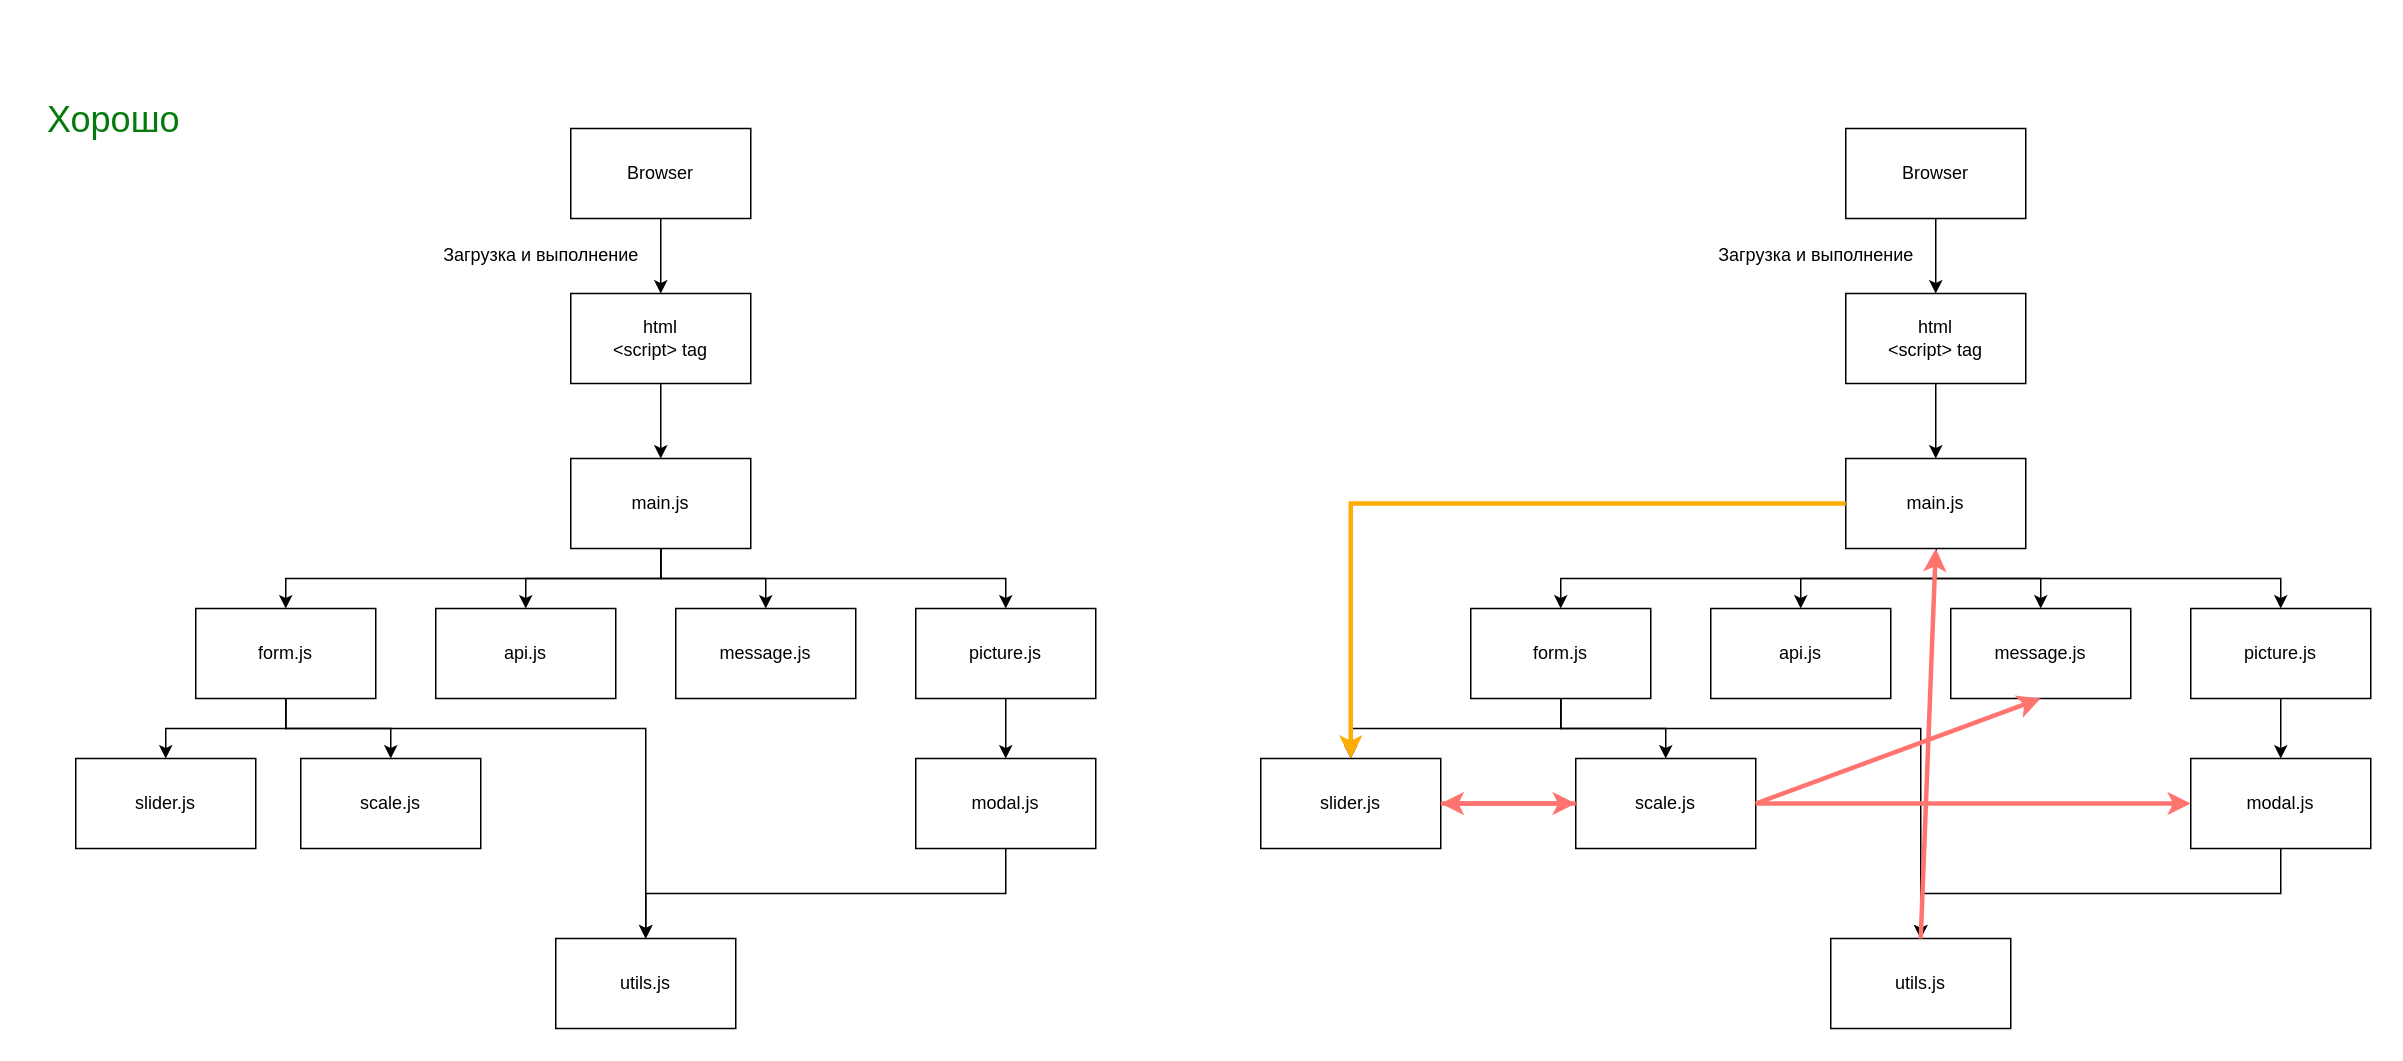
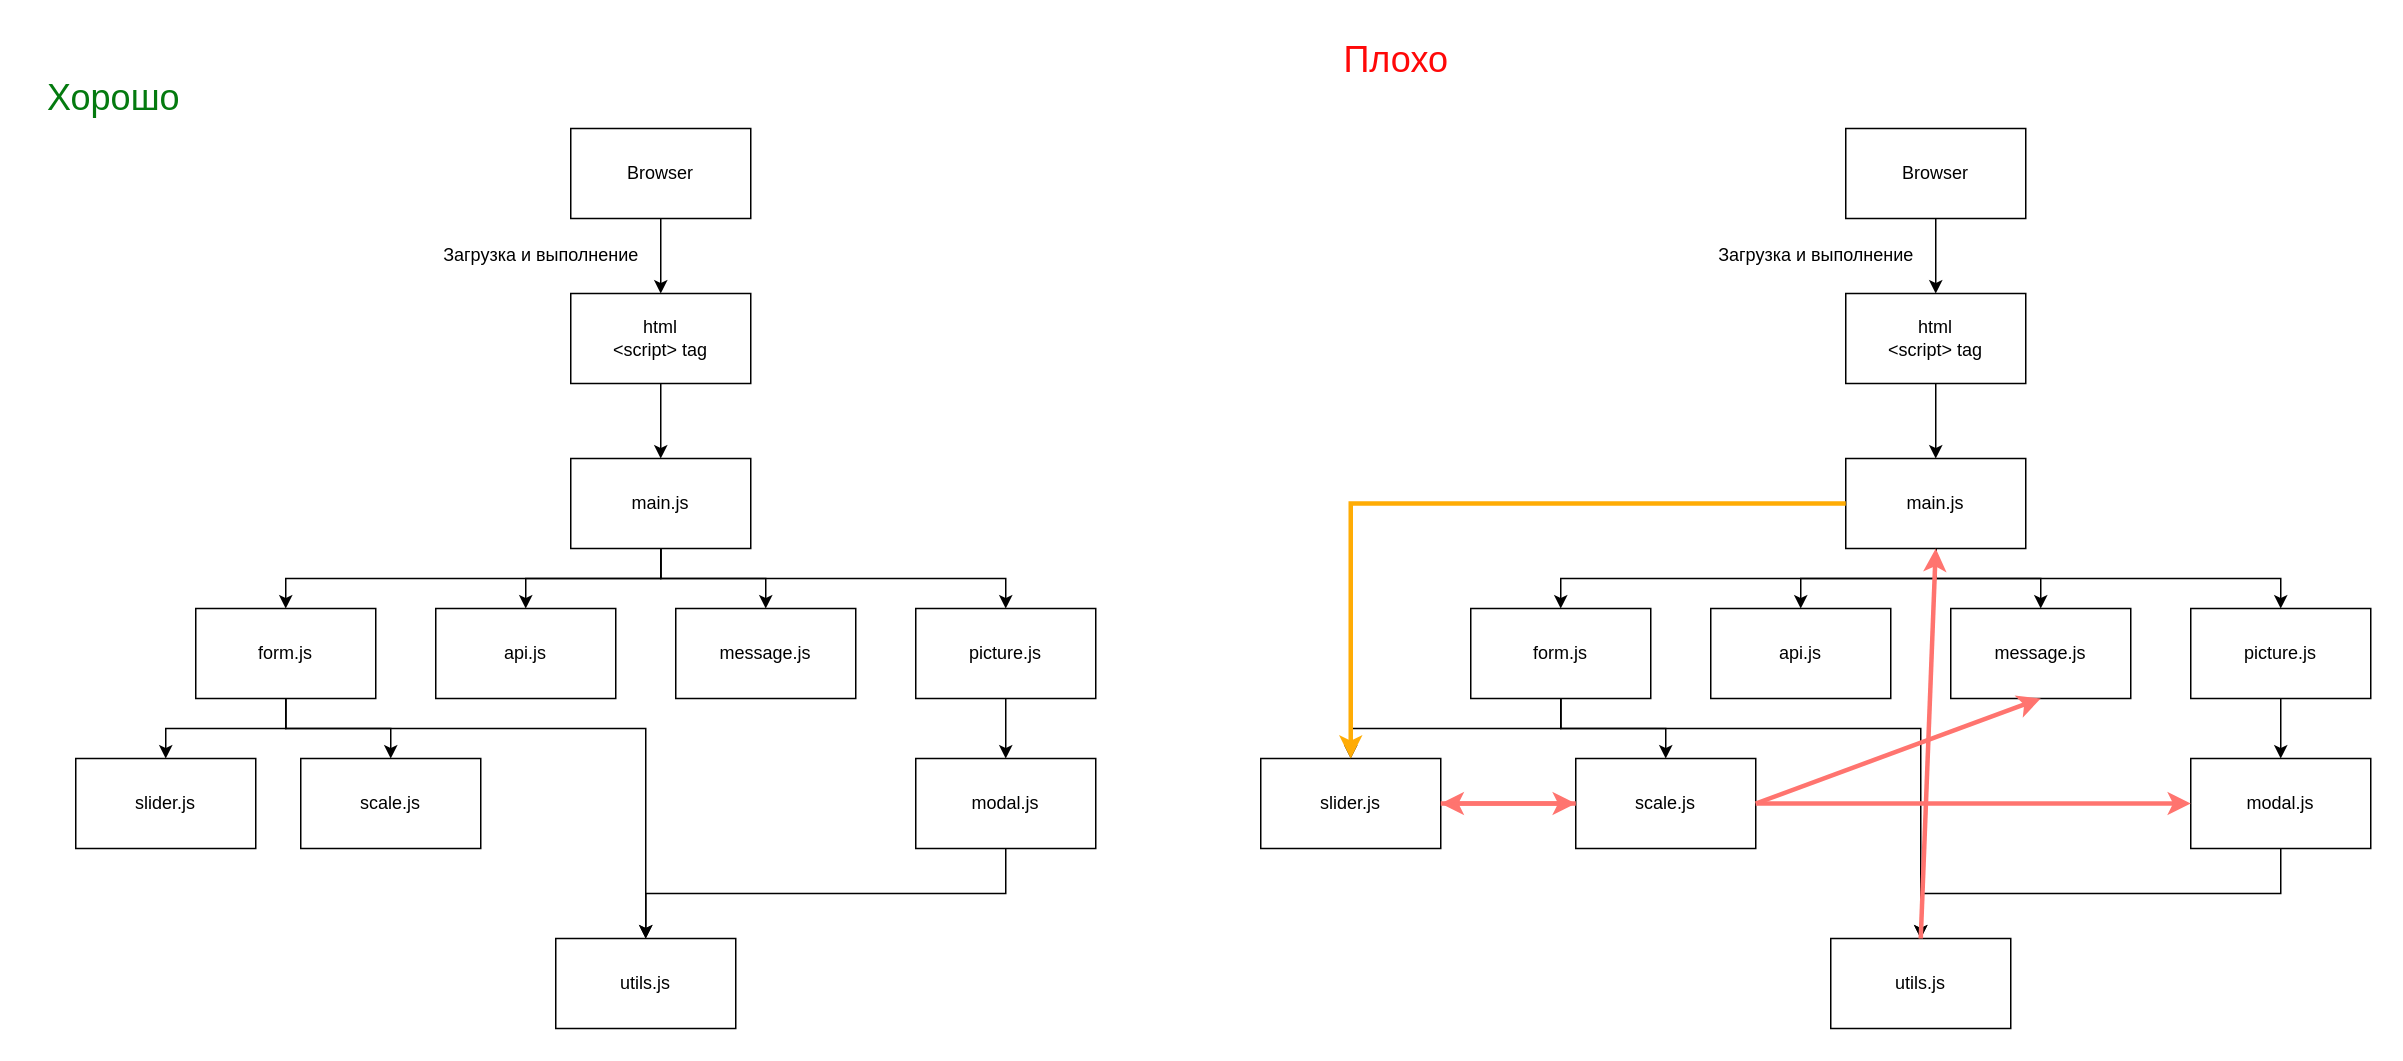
+ <mxCell id="54" value="Плохо" style="text;html=1;align=center;verticalAlign=middle;resizable=0;points=[];autosize=1;strokeColor=none;fillColor=none;fontSize=24;fontColor=#FF0808;" vertex="1" parent="1"><mxGeometry x="885" y="20" width="90" height="40" as="geometry" /></mxCell>
- <mxCell id="55" value="Хорошо" style="text;html=1;align=center;verticalAlign=middle;resizable=0;points=[];autosize=1;strokeColor=none;fillColor=none;fontSize=24;fontColor=#047A0F;" vertex="1" parent="1"><mxGeometry x="20" y="60" width="110" height="40" as="geometry" /></mxCell>
+ <mxCell id="55" value="Хорошо" style="text;html=1;align=center;verticalAlign=middle;resizable=0;points=[];autosize=1;strokeColor=none;fillColor=none;fontSize=24;fontColor=#047A0F;" vertex="1" parent="1"><mxGeometry x="20" y="45" width="110" height="40" as="geometry" /></mxCell>
